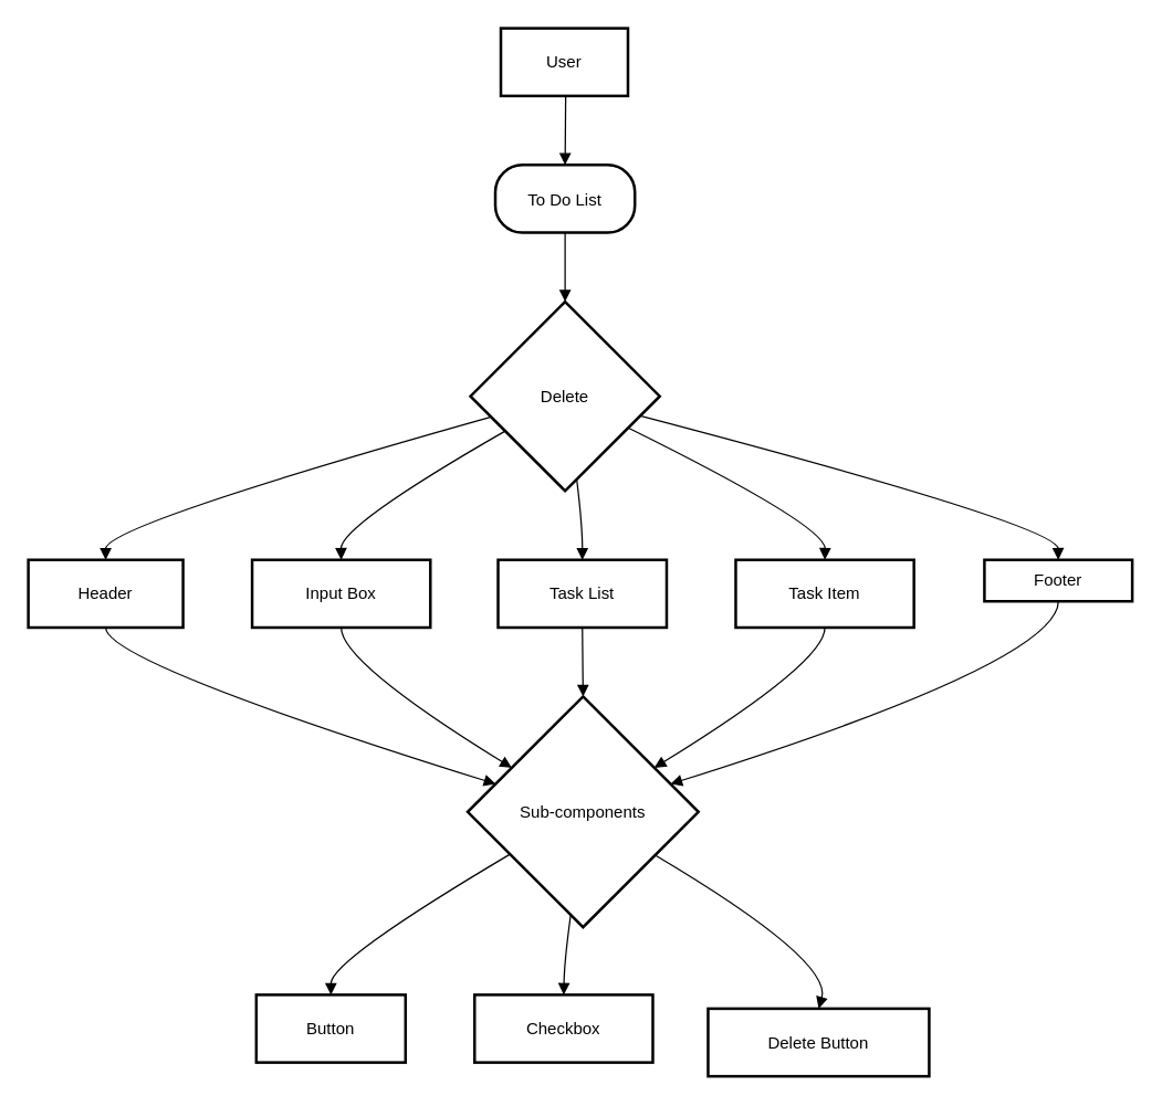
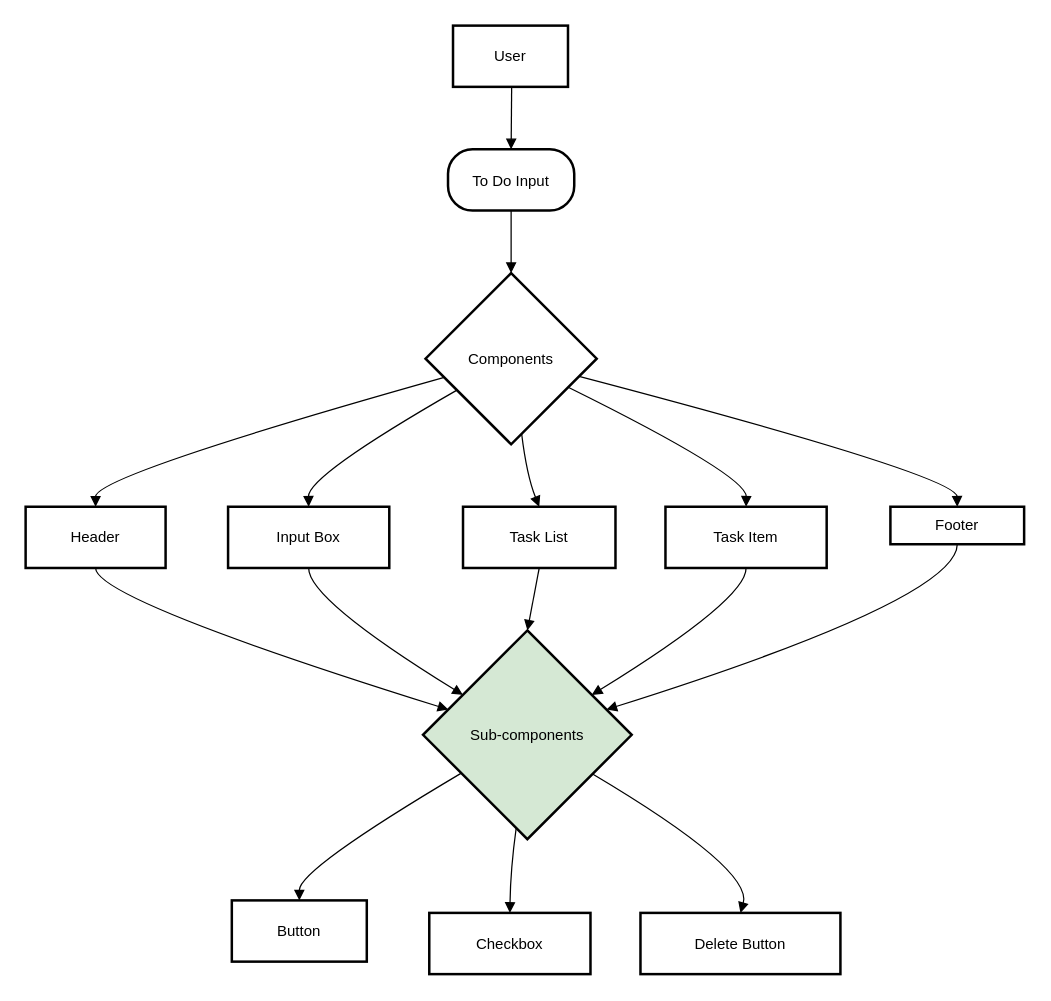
- <mxCell id="3" value="To Do List" style="rounded=1;arcSize=40;strokeWidth=2" parent="1" vertex="1"><mxGeometry x="358" y="119" width="101" height="49" as="geometry" /></mxCell>
+ <mxCell id="3" value="To Do Input" style="rounded=1;arcSize=40;strokeWidth=2" parent="1" vertex="1"><mxGeometry x="358" y="119" width="101" height="49" as="geometry" /></mxCell>
- <mxCell id="4" value="Delete" style="rhombus;strokeWidth=2;whiteSpace=wrap;" parent="1" vertex="1"><mxGeometry x="340" y="218" width="137" height="137" as="geometry" /></mxCell>
+ <mxCell id="4" value="Components" style="rhombus;strokeWidth=2;whiteSpace=wrap;" parent="1" vertex="1"><mxGeometry x="340" y="218" width="137" height="137" as="geometry" /></mxCell>
- <mxCell id="7" value="Task List" style="whiteSpace=wrap;strokeWidth=2;" parent="1" vertex="1"><mxGeometry x="360" y="405" width="122" height="49" as="geometry" /></mxCell>
+ <mxCell id="7" value="Task List" style="whiteSpace=wrap;strokeWidth=2;" parent="1" vertex="1"><mxGeometry x="370" y="405" width="122" height="49" as="geometry" /></mxCell>
- <mxCell id="10" value="Sub-components" style="rhombus;strokeWidth=2;whiteSpace=wrap;" parent="1" vertex="1"><mxGeometry x="338" y="504" width="167" height="167" as="geometry" /></mxCell>
+ <mxCell id="10" value="Sub-components" style="rhombus;strokeWidth=2;whiteSpace=wrap;fillColor=#d5e8d4;" parent="1" vertex="1"><mxGeometry x="338" y="504" width="167" height="167" as="geometry" /></mxCell>
- <mxCell id="12" value="Checkbox" style="whiteSpace=wrap;strokeWidth=2;" parent="1" vertex="1"><mxGeometry x="343" y="720" width="129" height="49" as="geometry" /></mxCell>
+ <mxCell id="12" value="Checkbox" style="whiteSpace=wrap;strokeWidth=2;" parent="1" vertex="1"><mxGeometry x="343" y="730" width="129" height="49" as="geometry" /></mxCell>
